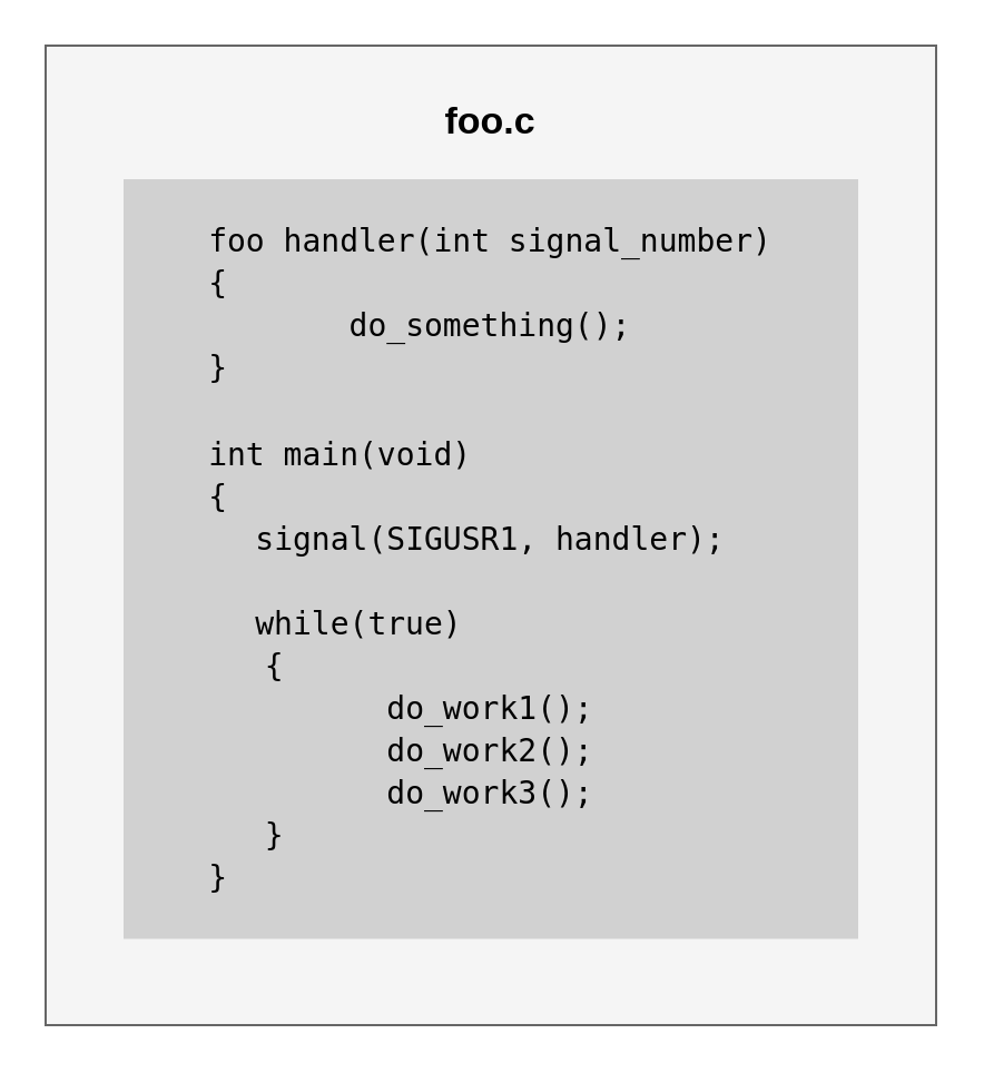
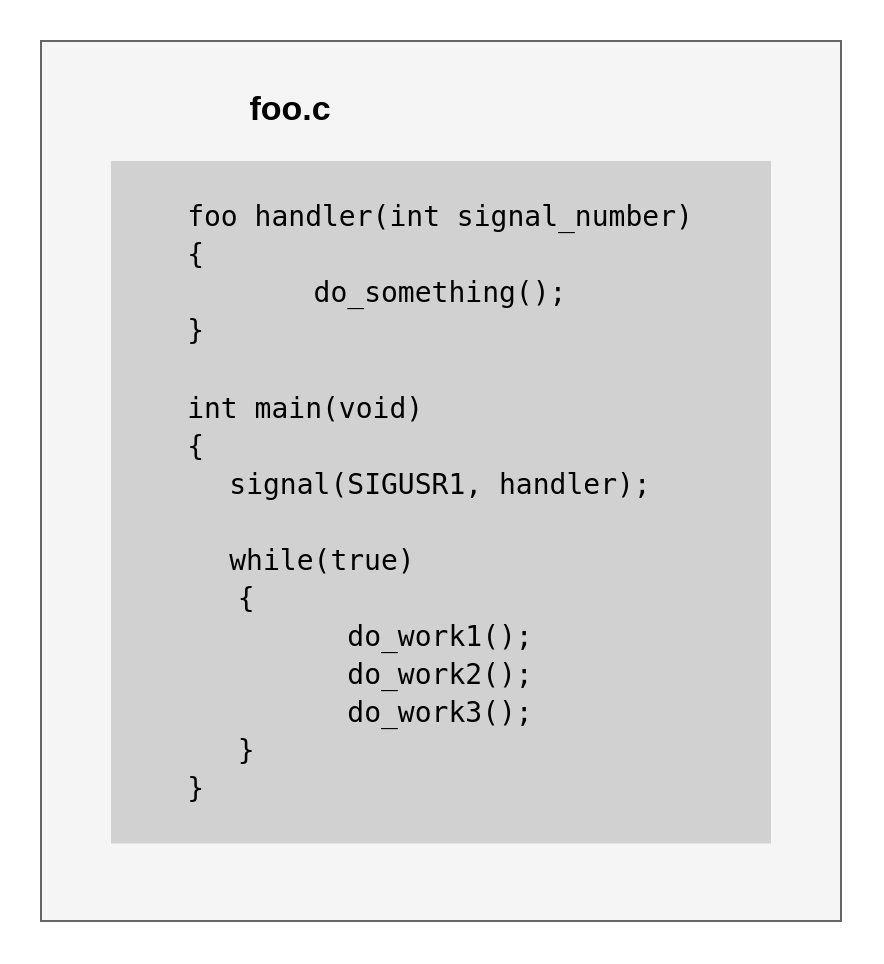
- <mxCell id="3" value="foo.c" style="text;html=1;strokeColor=none;fillColor=none;align=center;verticalAlign=middle;whiteSpace=wrap;rounded=0;fontStyle=1;fontSize=17;" vertex="1" parent="1"><mxGeometry x="190" y="40" width="60" height="30" as="geometry" /></mxCell>
+ <mxCell id="3" value="foo.c" style="text;html=1;strokeColor=none;fillColor=none;align=center;verticalAlign=middle;whiteSpace=wrap;rounded=0;fontStyle=1;fontSize=17;" vertex="1" parent="1"><mxGeometry x="115" y="40" width="60" height="30" as="geometry" /></mxCell>
